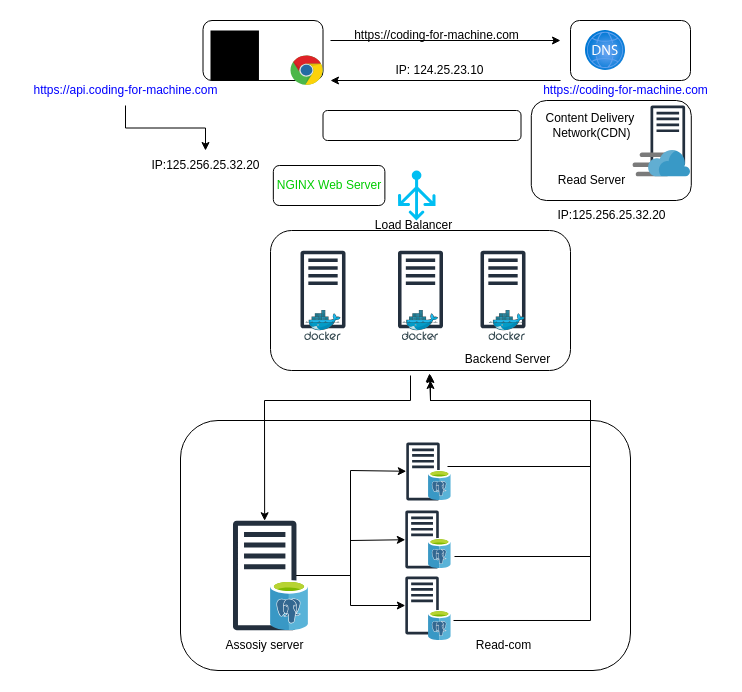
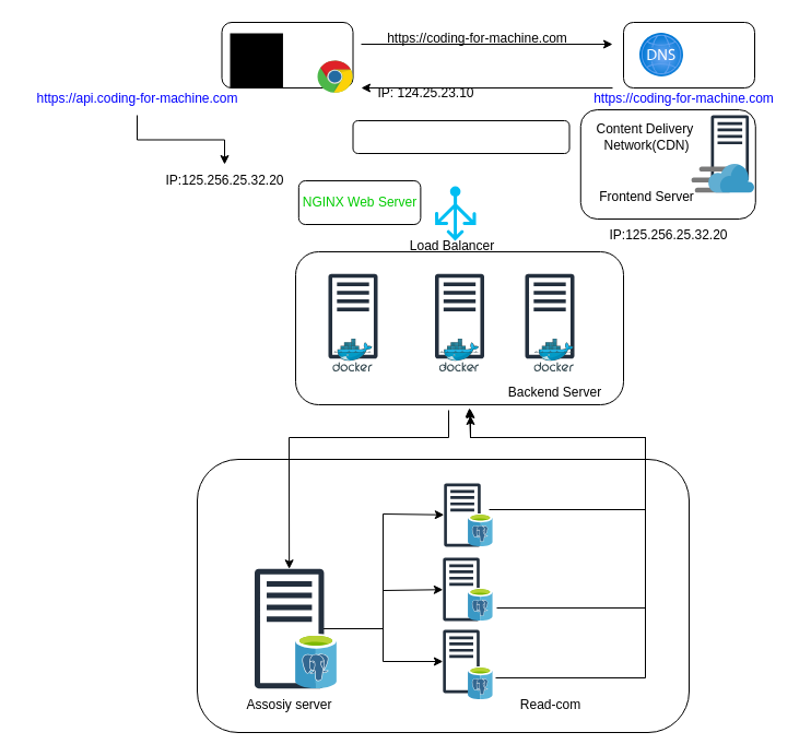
- <mxCell id="18" value="IP: 124.25.23.10" style="text;html=1;align=center;verticalAlign=middle;resizable=0;points=[];autosize=1;strokeColor=none;fillColor=none;" vertex="1" parent="1"><mxGeometry x="384.39" y="55" width="110" height="30" as="geometry" /></mxCell>
+ <mxCell id="18" value="IP: 124.25.23.10" style="text;html=1;align=center;verticalAlign=middle;resizable=0;points=[];autosize=1;strokeColor=none;fillColor=none;" vertex="1" parent="1"><mxGeometry x="334.39" y="70" width="110" height="30" as="geometry" /></mxCell>
- <mxCell id="40" value="Read Server" style="text;html=1;align=center;verticalAlign=middle;resizable=0;points=[];autosize=1;strokeColor=none;fillColor=none;" vertex="1" parent="1"><mxGeometry x="535.79" y="165" width="110" height="30" as="geometry" /></mxCell>
+ <mxCell id="40" value="Frontend Server" style="text;html=1;align=center;verticalAlign=middle;resizable=0;points=[];autosize=1;strokeColor=none;fillColor=none;" vertex="1" parent="1"><mxGeometry x="535.79" y="165" width="110" height="30" as="geometry" /></mxCell>
